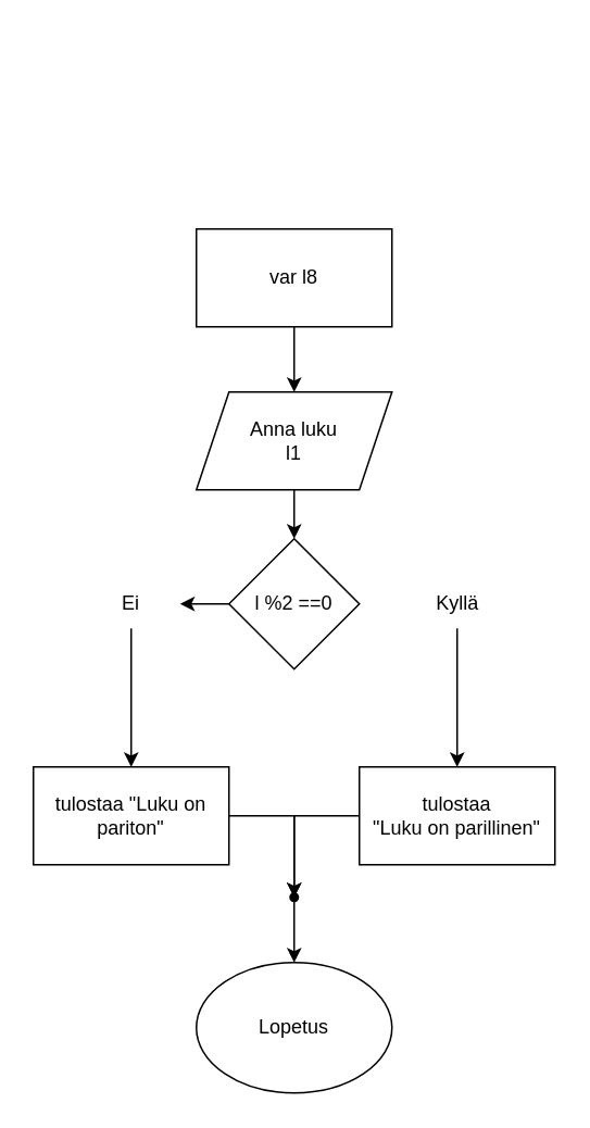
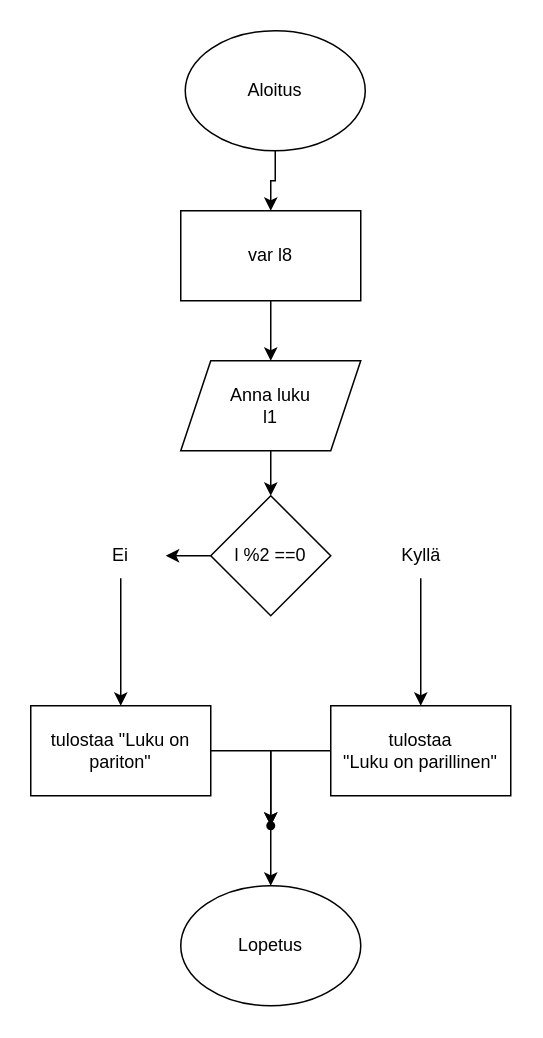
+ <mxCell id="3" value="Aloitus" style="ellipse;whiteSpace=wrap;html=1;" vertex="1" parent="1"><mxGeometry x="123" y="20" width="120" height="80" as="geometry" /></mxCell>
+ <mxCell id="2" value="" style="edgeStyle=orthogonalEdgeStyle;rounded=0;orthogonalLoop=1;jettySize=auto;html=1;" edge="1" parent="1" source="3" target="5"><mxGeometry relative="1" as="geometry" /></mxCell>
